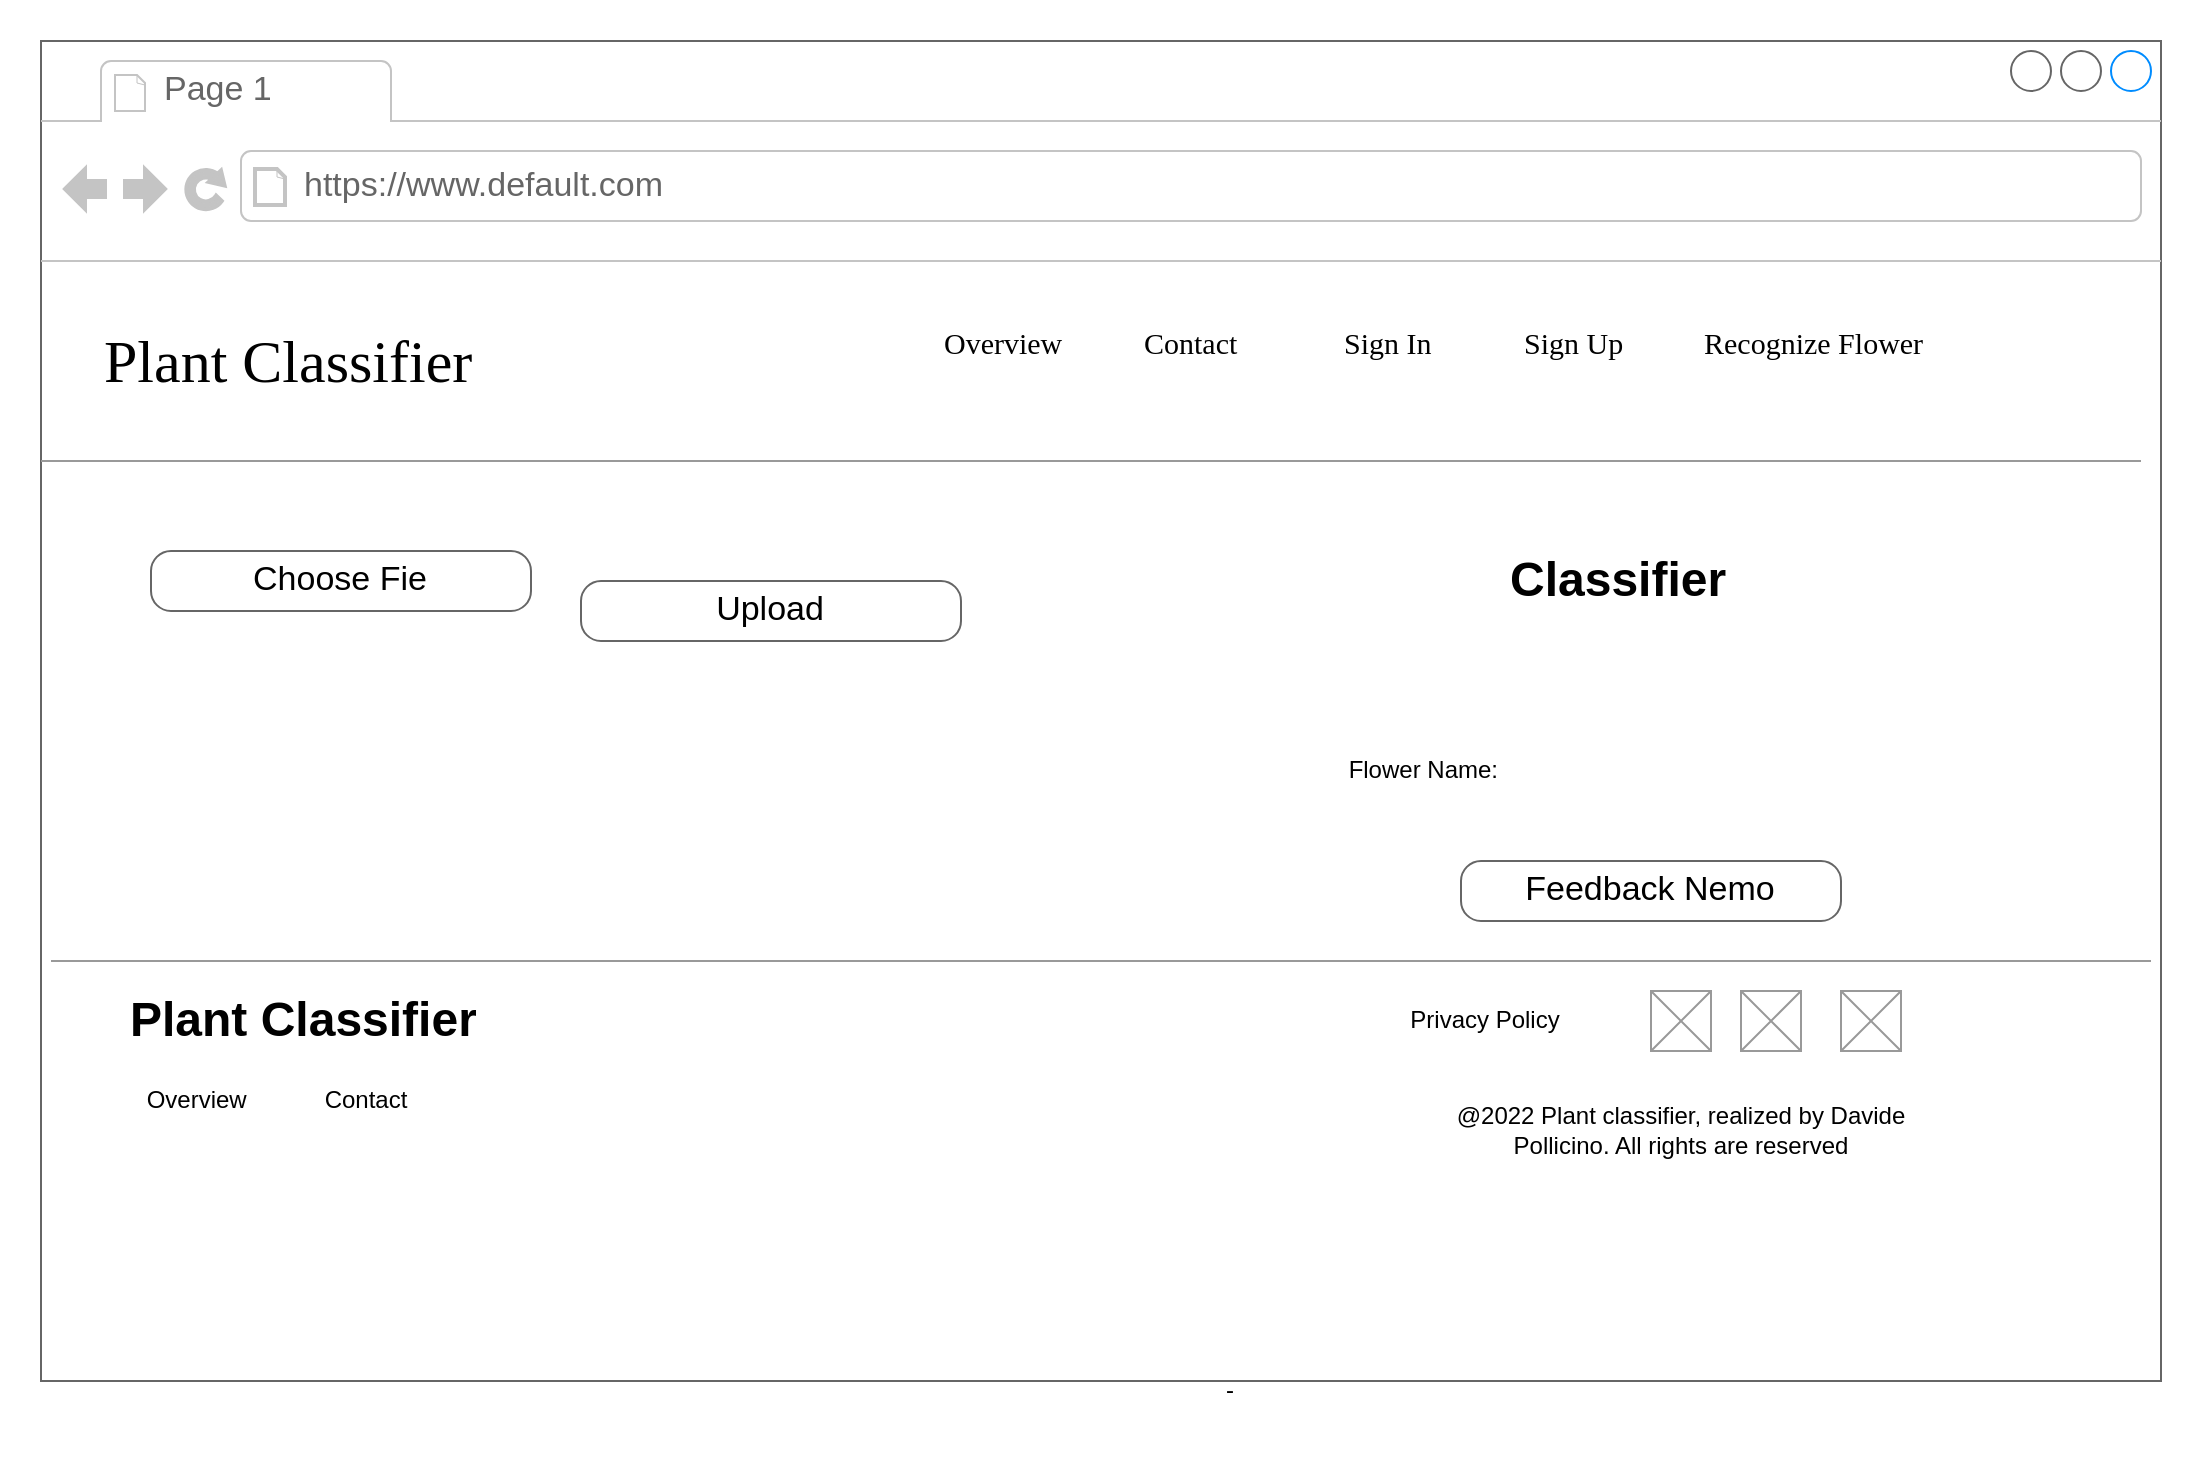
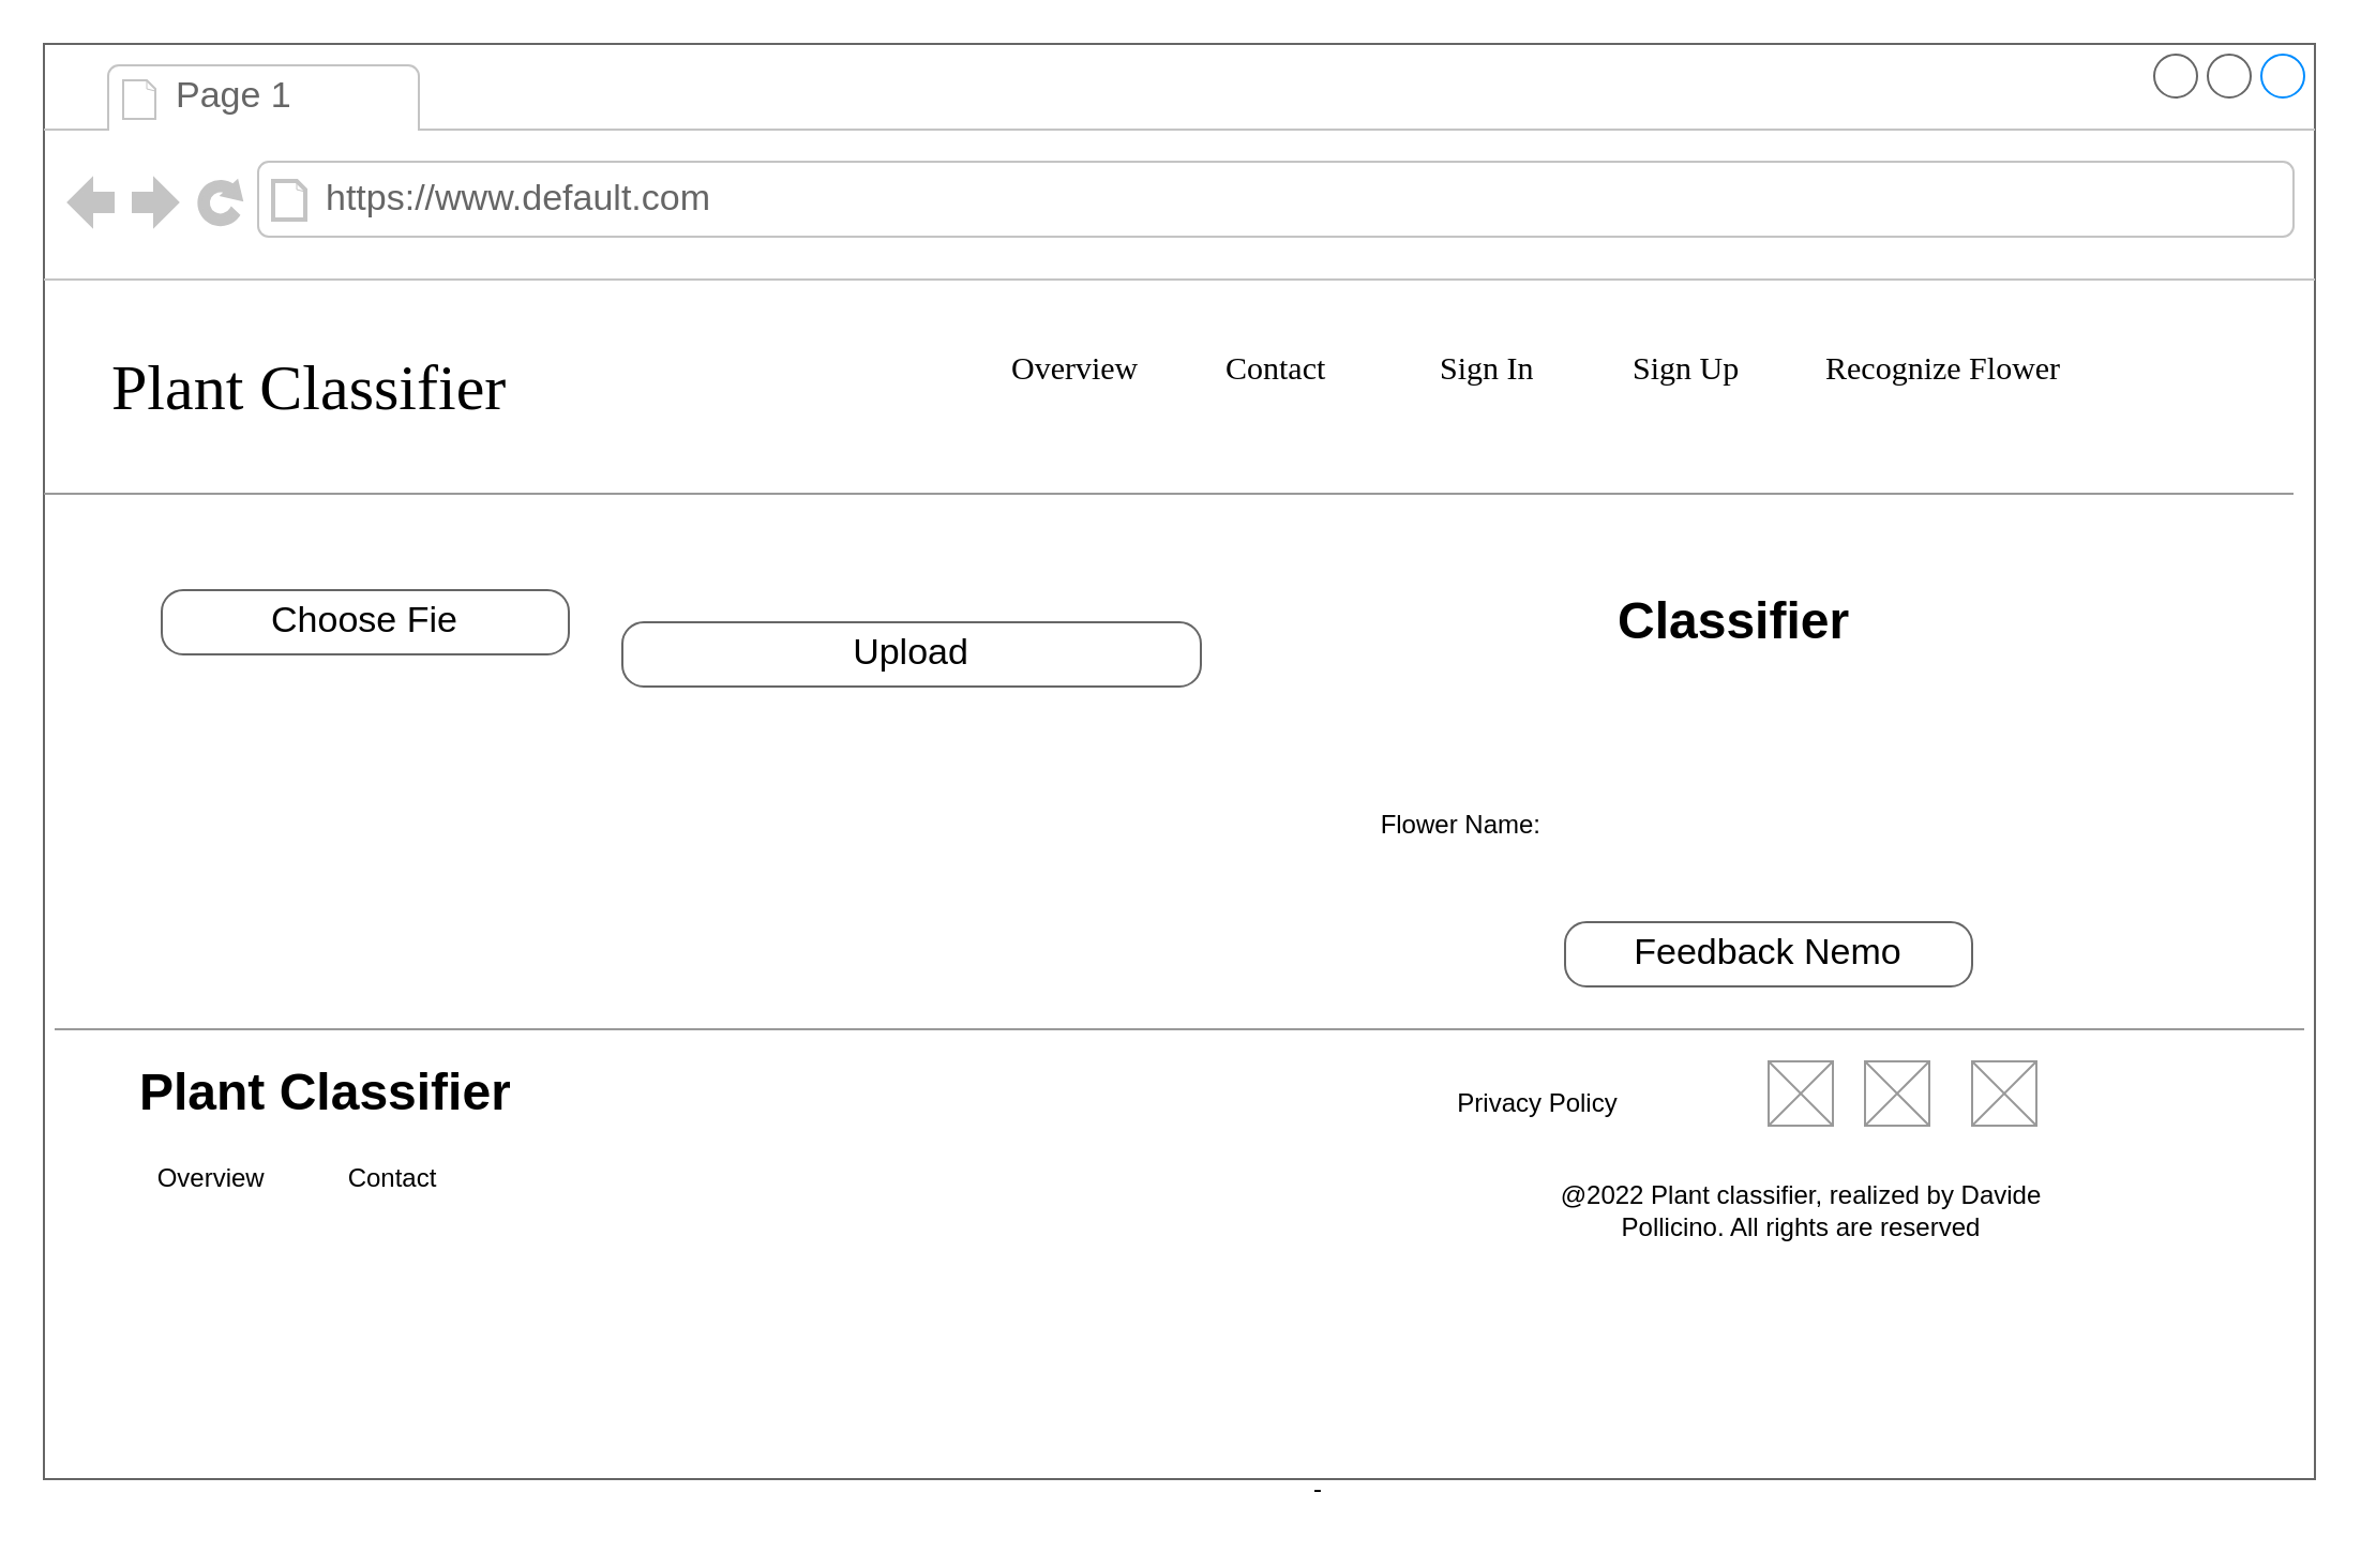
- <mxCell id="32" value="Upload" style="strokeWidth=1;shadow=0;dashed=0;align=center;html=1;shape=mxgraph.mockup.buttons.button;strokeColor=#666666;mainText=;buttonStyle=round;fontSize=17;fontStyle=0;fillColor=none;whiteSpace=wrap;rounded=0;labelBackgroundColor=none;" vertex="1" parent="19"><mxGeometry x="270" y="270" width="190" height="30" as="geometry" /></mxCell>
+ <mxCell id="32" value="Upload" style="strokeWidth=1;shadow=0;dashed=0;align=center;html=1;shape=mxgraph.mockup.buttons.button;strokeColor=#666666;mainText=;buttonStyle=round;fontSize=17;fontStyle=0;fillColor=none;whiteSpace=wrap;rounded=0;labelBackgroundColor=none;" vertex="1" parent="19"><mxGeometry x="270" y="270" width="270" height="30" as="geometry" /></mxCell>
- <mxCell id="33" value="Flower Name:&amp;nbsp;&amp;nbsp;" style="text;html=1;strokeColor=none;fillColor=none;align=center;verticalAlign=middle;whiteSpace=wrap;rounded=0;" vertex="1" parent="19"><mxGeometry x="630" y="350" width="130" height="30" as="geometry" /></mxCell>
+ <mxCell id="33" value="Flower Name:&amp;nbsp;&amp;nbsp;" style="text;html=1;strokeColor=none;fillColor=none;align=center;verticalAlign=middle;whiteSpace=wrap;rounded=0;" vertex="1" parent="19"><mxGeometry x="600" y="350" width="130" height="30" as="geometry" /></mxCell>
- <mxCell id="37" value="Privacy Policy" style="text;html=1;strokeColor=none;fillColor=none;align=center;verticalAlign=middle;whiteSpace=wrap;rounded=0;" vertex="1" parent="19"><mxGeometry x="660" y="475" width="125" height="30" as="geometry" /></mxCell>
+ <mxCell id="37" value="Privacy Policy" style="text;html=1;strokeColor=none;fillColor=none;align=center;verticalAlign=middle;whiteSpace=wrap;rounded=0;" vertex="1" parent="19"><mxGeometry x="635" y="480" width="125" height="30" as="geometry" /></mxCell>
